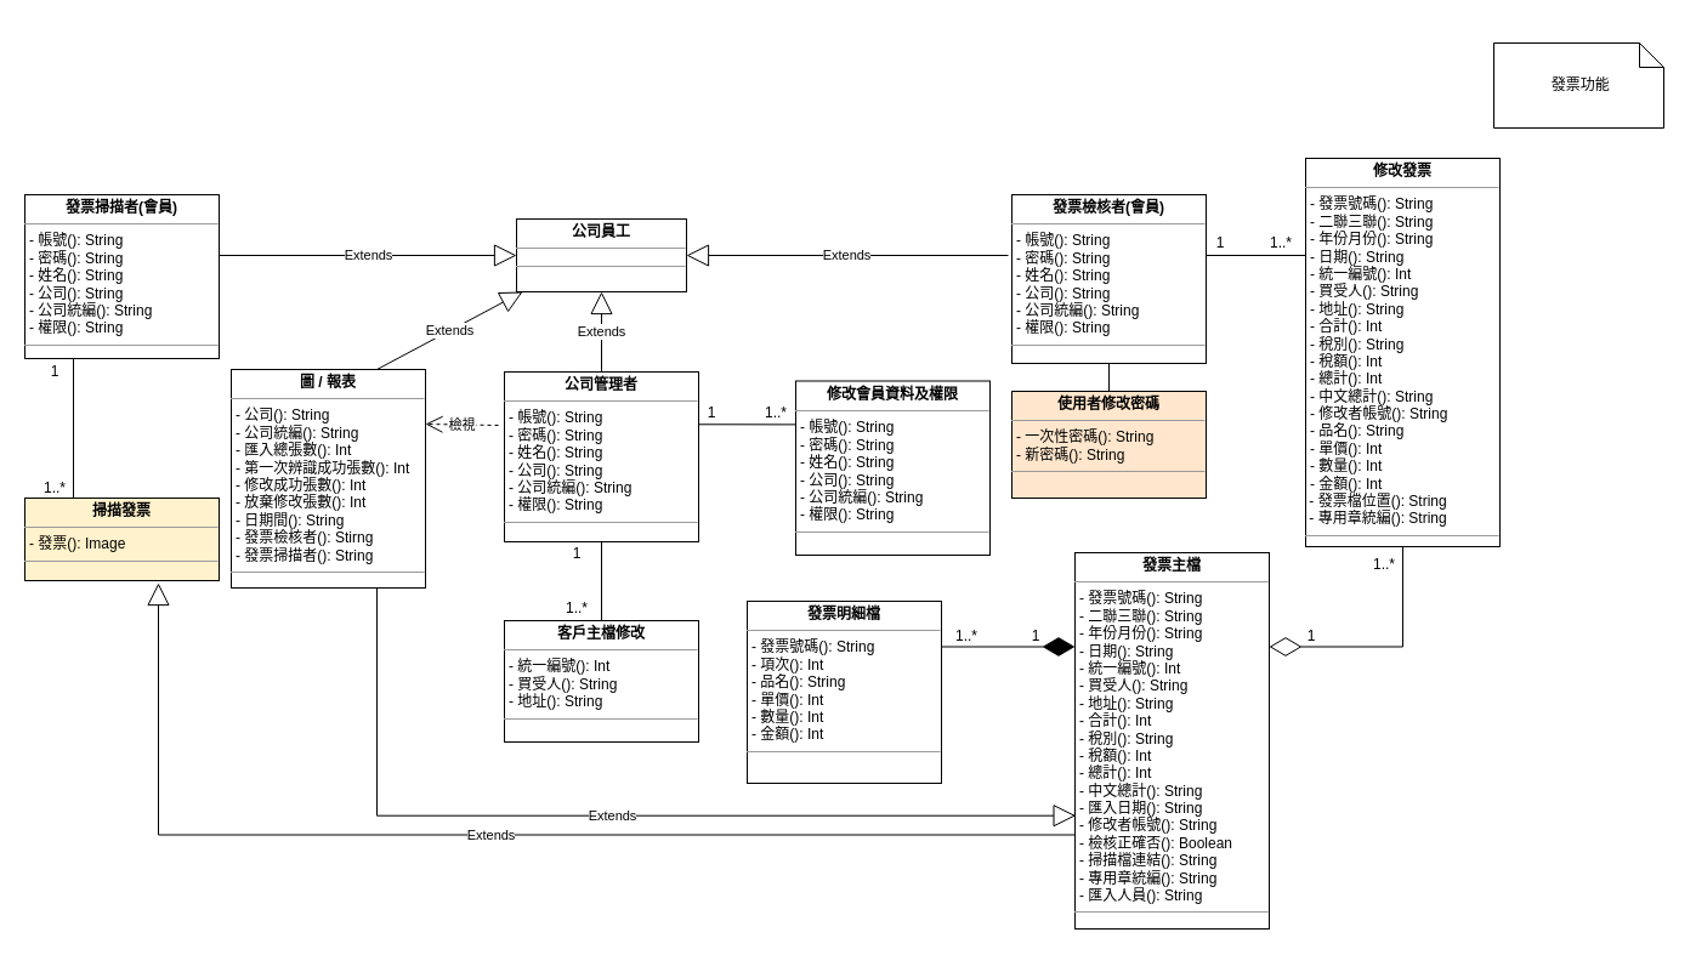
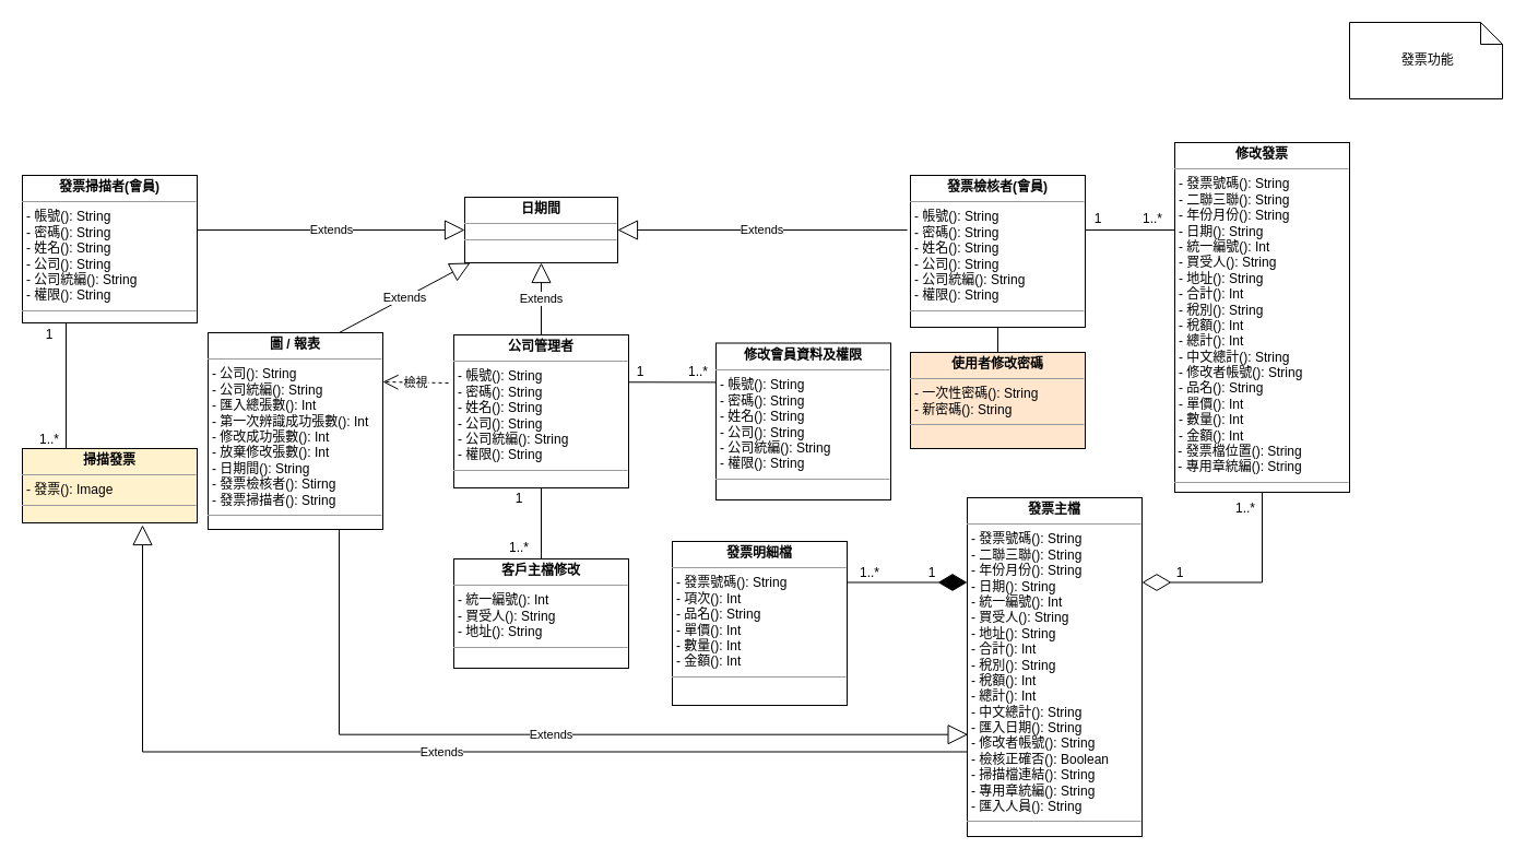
- <mxCell id="29" value="&amp;nbsp;發票功能" style="shape=note;size=20;whiteSpace=wrap;html=1;" parent="1" vertex="1"><mxGeometry x="1230" y="35" width="140" height="70" as="geometry" /></mxCell>
+ <mxCell id="29" value="&amp;nbsp;發票功能" style="shape=note;size=20;whiteSpace=wrap;html=1;" parent="1" vertex="1"><mxGeometry x="1235" y="20" width="140" height="70" as="geometry" /></mxCell>
- <mxCell id="15" value="&lt;p style=&quot;margin:0px;margin-top:4px;text-align:center;&quot;&gt;&lt;b&gt;公司員工&lt;/b&gt;&lt;/p&gt;&lt;hr size=&quot;1&quot;&gt;&lt;div style=&quot;height:2px;&quot;&gt;&lt;/div&gt;&lt;hr size=&quot;1&quot;&gt;&lt;div style=&quot;height:2px;&quot;&gt;&lt;/div&gt;" style="verticalAlign=top;align=left;overflow=fill;fontSize=12;fontFamily=Helvetica;html=1;whiteSpace=wrap;" parent="1" vertex="1"><mxGeometry x="425" y="180" width="140" height="60" as="geometry" /></mxCell>
+ <mxCell id="15" value="&lt;p style=&quot;margin:0px;margin-top:4px;text-align:center;&quot;&gt;&lt;b&gt;日期間&lt;/b&gt;&lt;/p&gt;&lt;hr size=&quot;1&quot;&gt;&lt;div style=&quot;height:2px;&quot;&gt;&lt;/div&gt;&lt;hr size=&quot;1&quot;&gt;&lt;div style=&quot;height:2px;&quot;&gt;&lt;/div&gt;" style="verticalAlign=top;align=left;overflow=fill;fontSize=12;fontFamily=Helvetica;html=1;whiteSpace=wrap;" parent="1" vertex="1"><mxGeometry x="425" y="180" width="140" height="60" as="geometry" /></mxCell>
